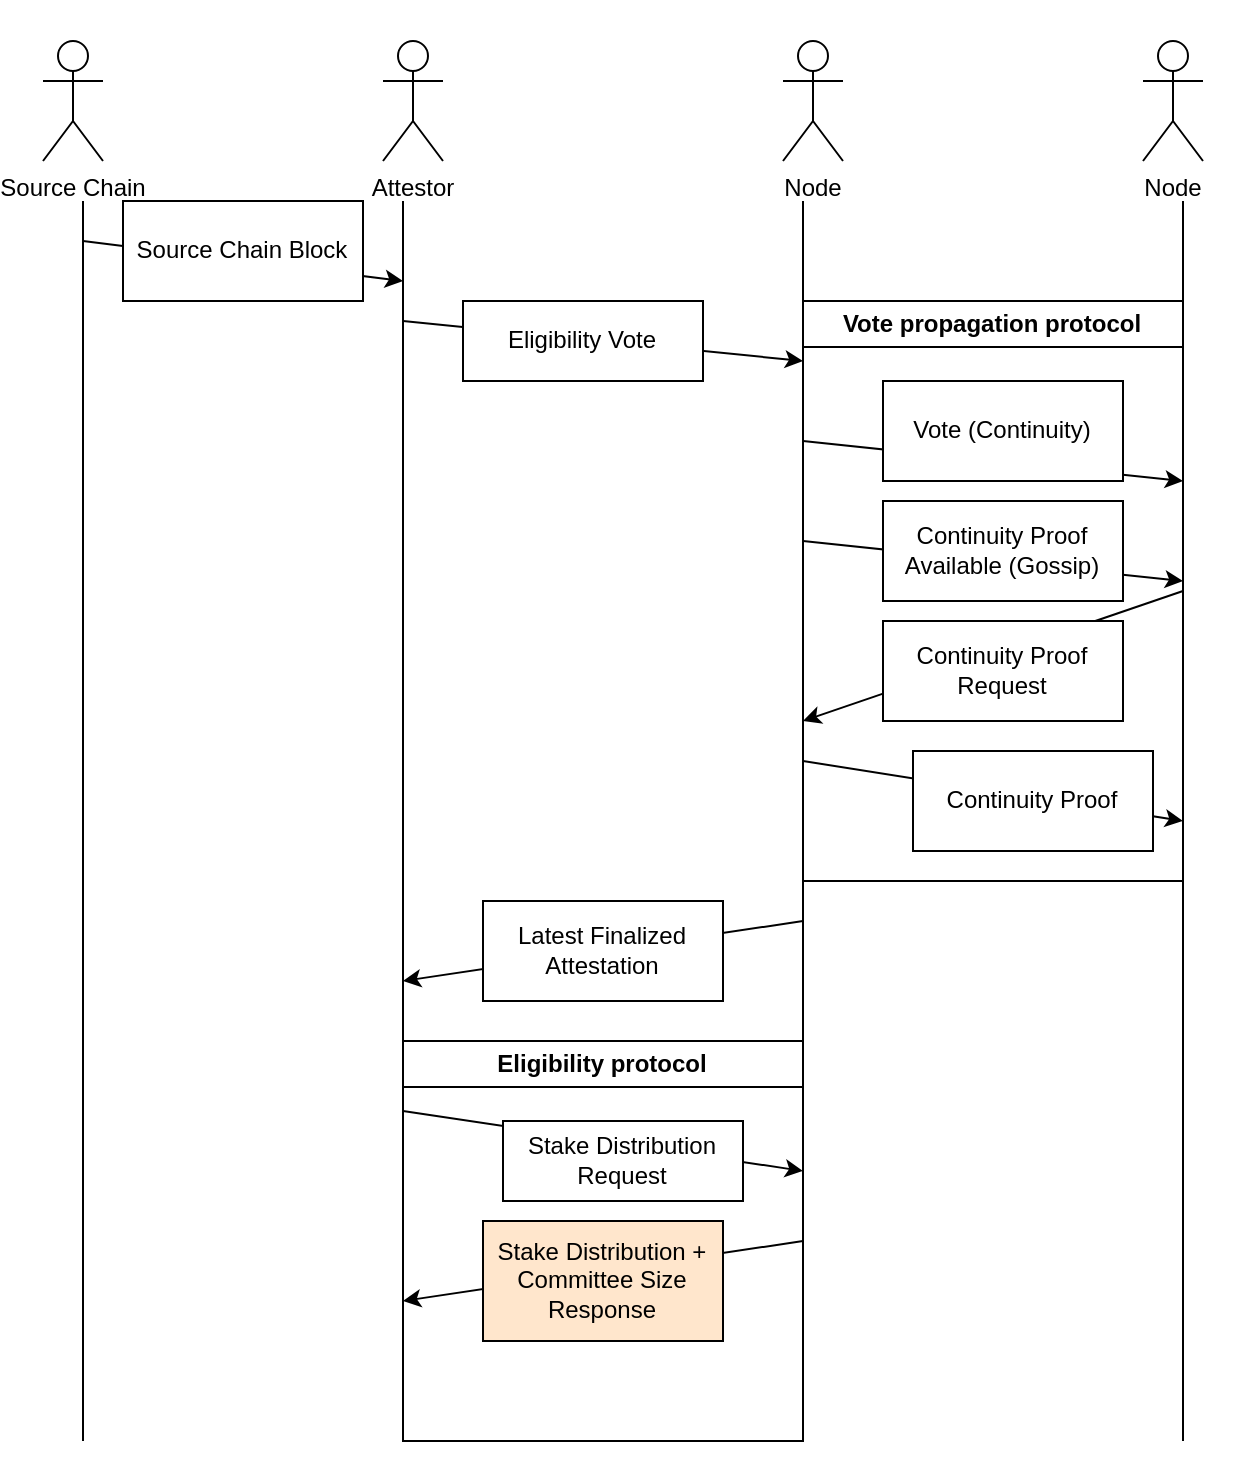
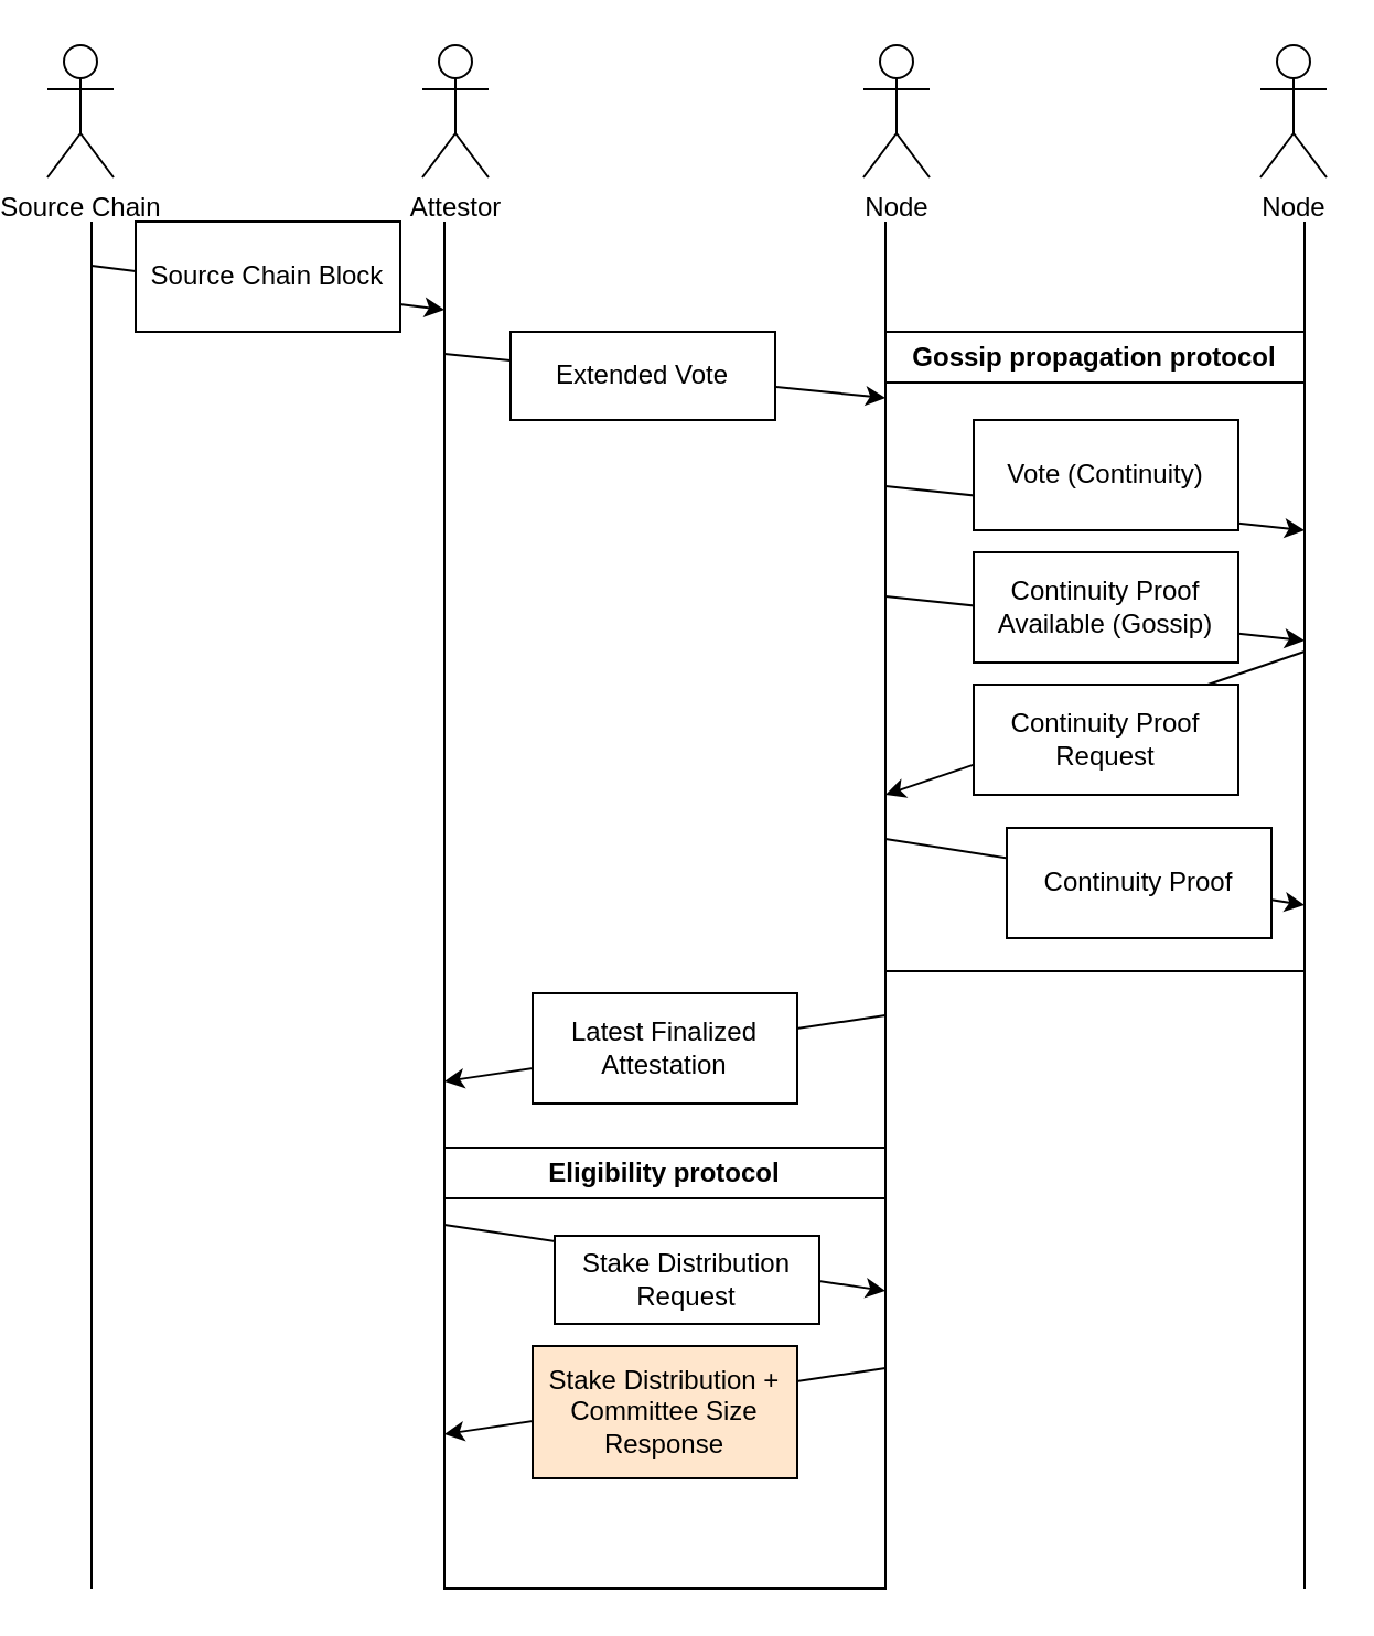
- <mxCell id="14" value="Vote propagation protocol" style="swimlane;whiteSpace=wrap;html=1;" vertex="1" parent="1"><mxGeometry x="400" y="150" width="190" height="290" as="geometry" /></mxCell>
+ <mxCell id="14" value="Gossip propagation protocol" style="swimlane;whiteSpace=wrap;html=1;" vertex="1" parent="1"><mxGeometry x="400" y="150" width="190" height="290" as="geometry" /></mxCell>
- <mxCell id="12" value="Eligibility Vote" style="rounded=0;whiteSpace=wrap;html=1;" vertex="1" parent="1"><mxGeometry x="230" y="150" width="120" height="40" as="geometry" /></mxCell>
+ <mxCell id="12" value="Extended Vote" style="rounded=0;whiteSpace=wrap;html=1;" vertex="1" parent="1"><mxGeometry x="230" y="150" width="120" height="40" as="geometry" /></mxCell>
